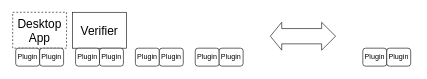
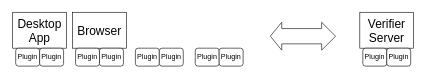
- <mxCell id="2" value="&lt;font style=&quot;font-size: 20px;&quot;&gt;Desktop&lt;br&gt;App&lt;/font&gt;" style="rounded=0;whiteSpace=wrap;html=1;dashed=1;" vertex="1" parent="1"><mxGeometry x="20" y="20" width="90" height="60" as="geometry" /></mxCell>
+ <mxCell id="2" value="&lt;font style=&quot;font-size: 20px;&quot;&gt;Desktop&lt;br&gt;App&lt;/font&gt;" style="rounded=0;whiteSpace=wrap;html=1;" vertex="1" parent="1"><mxGeometry x="20" y="20" width="90" height="60" as="geometry" /></mxCell>
- <mxCell id="3" value="&lt;span style=&quot;font-size: 20px;&quot;&gt;Verifier&lt;/span&gt;" style="rounded=0;whiteSpace=wrap;html=1;" vertex="1" parent="1"><mxGeometry x="120" y="20" width="90" height="60" as="geometry" /></mxCell>
+ <mxCell id="3" value="&lt;span style=&quot;font-size: 20px;&quot;&gt;Browser&lt;/span&gt;" style="rounded=0;whiteSpace=wrap;html=1;" vertex="1" parent="1"><mxGeometry x="120" y="20" width="90" height="60" as="geometry" /></mxCell>
+ <mxCell id="12" value="&lt;span style=&quot;font-size: 20px;&quot;&gt;Verifier&lt;br&gt;Server&lt;/span&gt;" style="rounded=0;whiteSpace=wrap;html=1;" vertex="1" parent="1"><mxGeometry x="600" y="20" width="90" height="60" as="geometry" /></mxCell>
